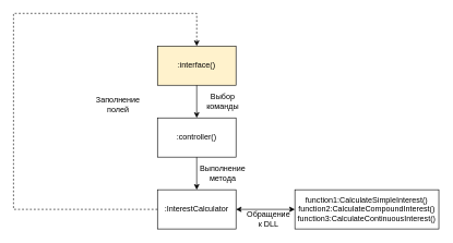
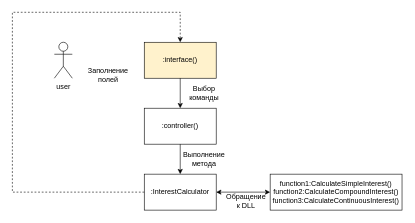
+ <mxCell id="2" value="user" style="shape=umlActor;verticalLabelPosition=bottom;verticalAlign=top;html=1;outlineConnect=0;" vertex="1" parent="1"><mxGeometry x="90" y="70" width="30" height="60" as="geometry" /></mxCell>
- <mxCell id="4" value="Заполнение&lt;br style=&quot;border-color: var(--border-color);&quot;&gt;полей" style="text;html=1;strokeColor=none;fillColor=none;align=center;verticalAlign=middle;whiteSpace=wrap;rounded=0;" vertex="1" parent="1"><mxGeometry x="150" y="145" width="60" height="30" as="geometry" /></mxCell>
+ <mxCell id="4" value="Заполнение&lt;br style=&quot;border-color: var(--border-color);&quot;&gt;полей" style="text;html=1;strokeColor=none;fillColor=none;align=center;verticalAlign=middle;whiteSpace=wrap;rounded=0;" vertex="1" parent="1"><mxGeometry x="150" y="110" width="60" height="30" as="geometry" /></mxCell>
